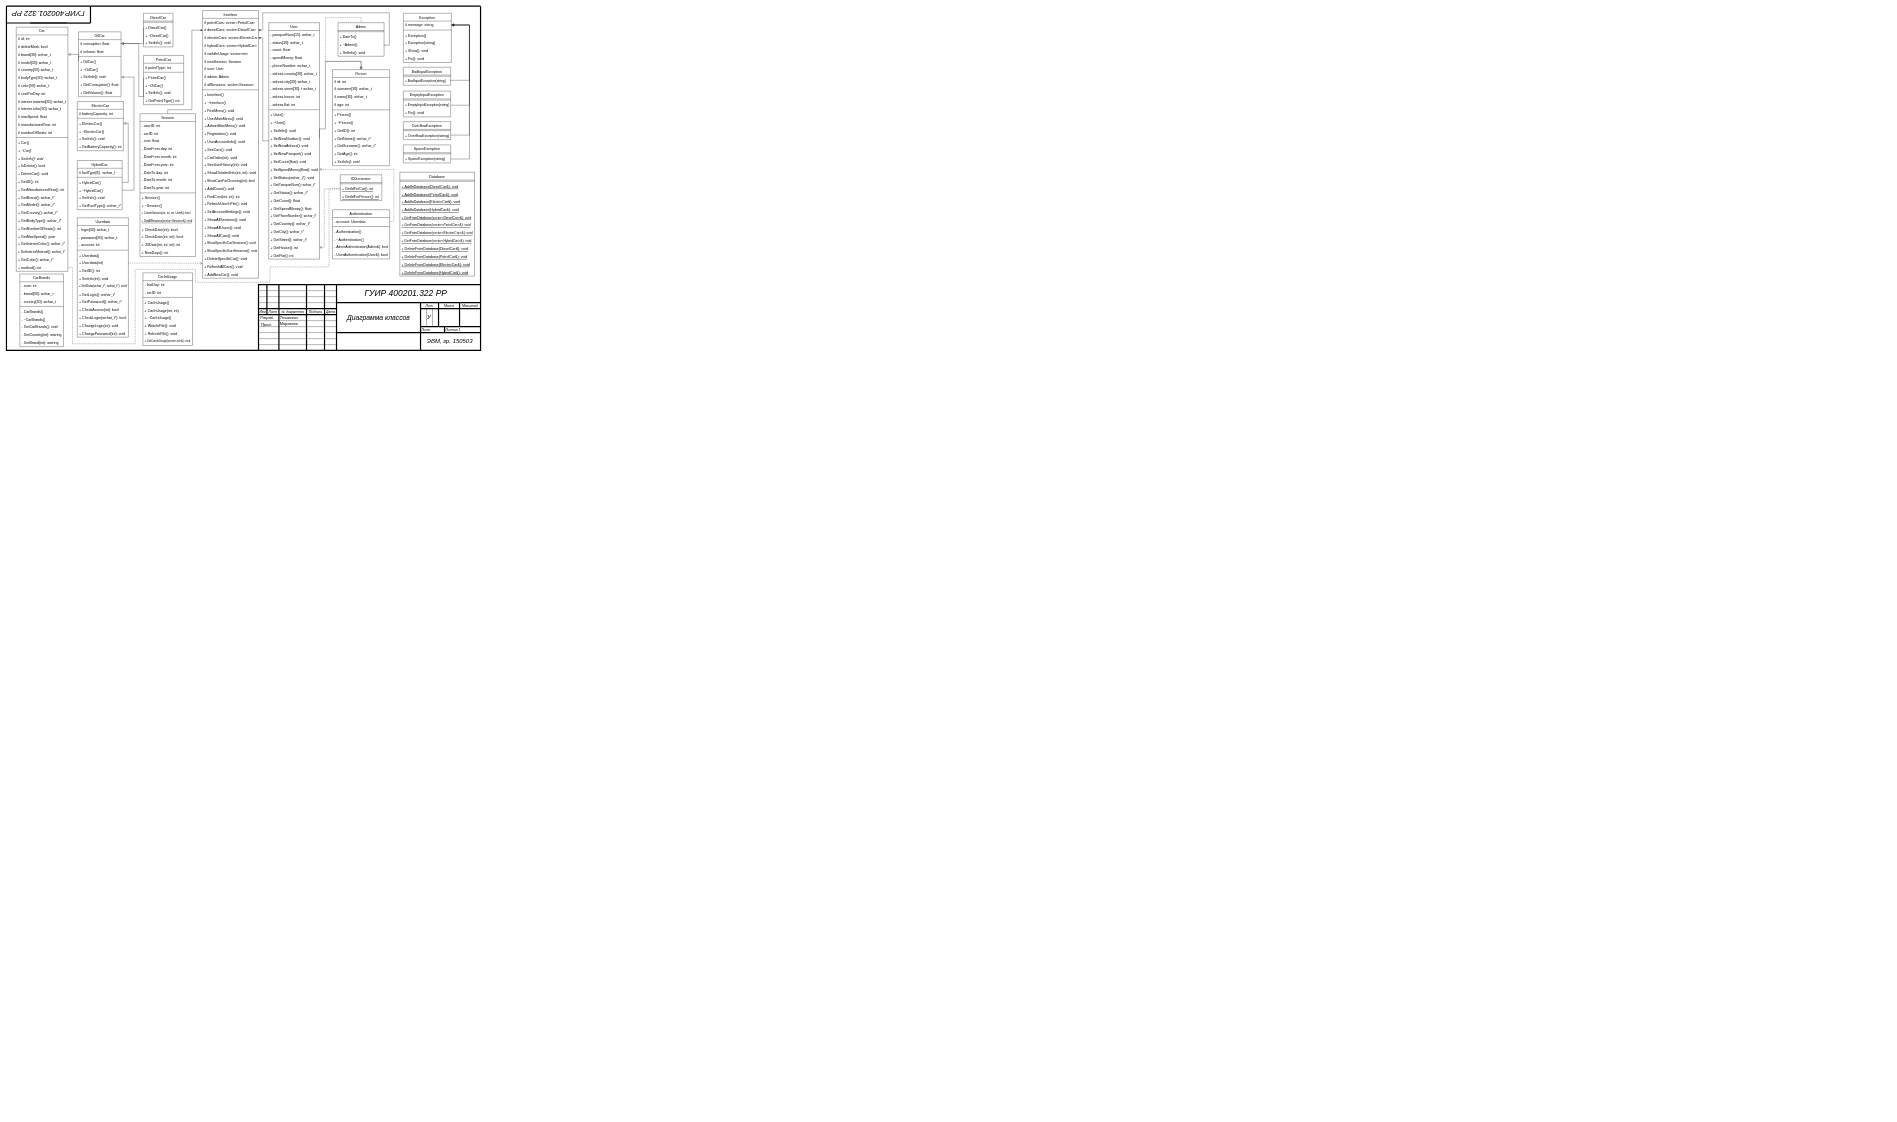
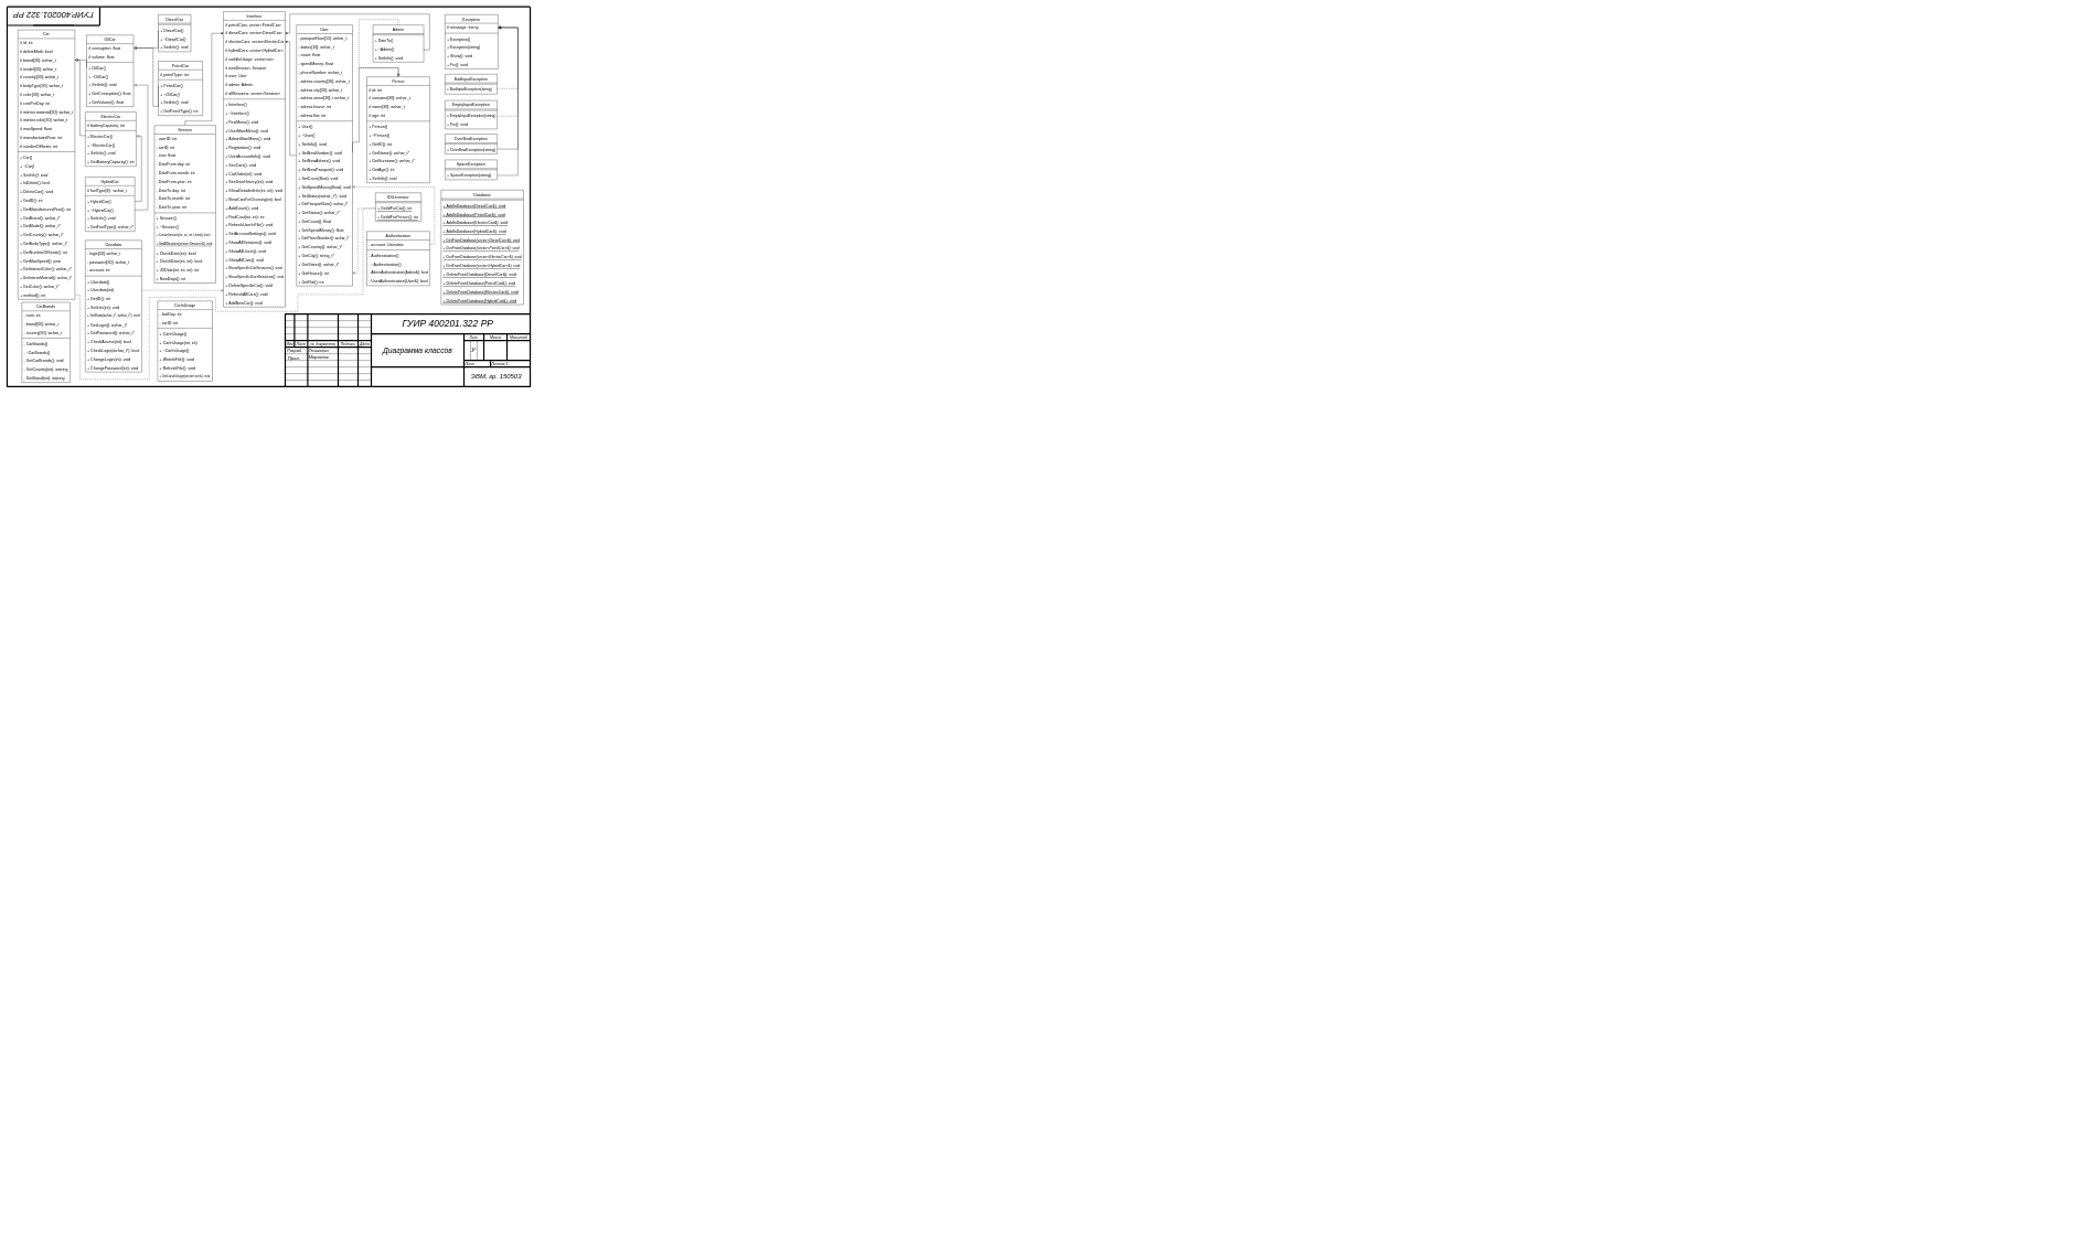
- <mxCell id="174" style="edgeStyle=orthogonalEdgeStyle;rounded=0;orthogonalLoop=1;jettySize=auto;html=1;fontSize=12;endArrow=block;endFill=0;entryX=1;entryY=0.5;entryDx=0;entryDy=0;exitX=1;exitY=0.75;exitDx=0;exitDy=0;" parent="1" source="164" target="168" edge="1"><mxGeometry relative="1" as="geometry"><mxPoint x="1544.17" y="208.18" as="targetPoint" /><Array as="points"><mxPoint x="1501" y="267" /><mxPoint x="1564" y="267" /><mxPoint x="1564" y="83" /></Array></mxGeometry></mxCell>
+ <mxCell id="174" style="edgeStyle=orthogonalEdgeStyle;rounded=0;orthogonalLoop=1;jettySize=auto;html=1;fontSize=12;endArrow=block;endFill=0;entryX=1;entryY=0.5;entryDx=0;entryDy=0;exitX=1;exitY=0.75;exitDx=0;exitDy=0;dashed=1;" parent="1" source="164" target="168" edge="1"><mxGeometry relative="1" as="geometry"><mxPoint x="1544.17" y="208.18" as="targetPoint" /><Array as="points"><mxPoint x="1501" y="267" /><mxPoint x="1564" y="267" /><mxPoint x="1564" y="83" /></Array></mxGeometry></mxCell>
+ <mxCell id="57" style="edgeStyle=orthogonalEdgeStyle;rounded=0;orthogonalLoop=1;jettySize=auto;html=1;fontSize=12;endArrow=block;endFill=0;entryX=1;entryY=0.5;entryDx=0;entryDy=0;exitX=0;exitY=0.5;exitDx=0;exitDy=0;" parent="1" source="61" target="86" edge="1"><mxGeometry relative="1" as="geometry"><Array as="points"><mxPoint x="257" y="409" /><mxPoint x="241" y="409" /><mxPoint x="241" y="180" /><mxPoint x="226" y="180" /></Array><mxPoint x="150.62" y="932.05" as="targetPoint" /></mxGeometry></mxCell>
- <mxCell id="175" style="edgeStyle=orthogonalEdgeStyle;rounded=0;orthogonalLoop=1;jettySize=auto;html=1;fontSize=12;endArrow=block;endFill=0;entryX=1;entryY=0.5;entryDx=0;entryDy=0;exitX=1;exitY=0.5;exitDx=0;exitDy=0;" parent="1" source="178" target="168" edge="1"><mxGeometry relative="1" as="geometry"><Array as="points"><mxPoint x="1564" y="350" /><mxPoint x="1564" y="83" /></Array><mxPoint x="1804.501" y="198.646" as="targetPoint" /></mxGeometry></mxCell>
+ <mxCell id="175" style="edgeStyle=orthogonalEdgeStyle;rounded=0;orthogonalLoop=1;jettySize=auto;html=1;fontSize=12;endArrow=block;endFill=0;entryX=1;entryY=0.5;entryDx=0;entryDy=0;exitX=1;exitY=0.5;exitDx=0;exitDy=0;dashed=1;" parent="1" source="178" target="168" edge="1"><mxGeometry relative="1" as="geometry"><Array as="points"><mxPoint x="1564" y="350" /><mxPoint x="1564" y="83" /></Array><mxPoint x="1804.501" y="198.646" as="targetPoint" /></mxGeometry></mxCell>
- <mxCell id="282" value="+ GetCity(): wchar_t*" style="text;strokeColor=none;fillColor=none;align=left;verticalAlign=top;spacingLeft=4;spacingRight=4;overflow=hidden;rotatable=0;points=[[0,0.5],[1,0.5]];portConstraint=eastwest;fontSize=12;" parent="255" vertex="1"><mxGeometry y="684" width="169.29" height="26" as="geometry" /></mxCell>
+ <mxCell id="282" value="+ GetCity(): string_t*" style="text;strokeColor=none;fillColor=none;align=left;verticalAlign=top;spacingLeft=4;spacingRight=4;overflow=hidden;rotatable=0;points=[[0,0.5],[1,0.5]];portConstraint=eastwest;fontSize=12;" parent="255" vertex="1"><mxGeometry y="684" width="169.29" height="26" as="geometry" /></mxCell>
